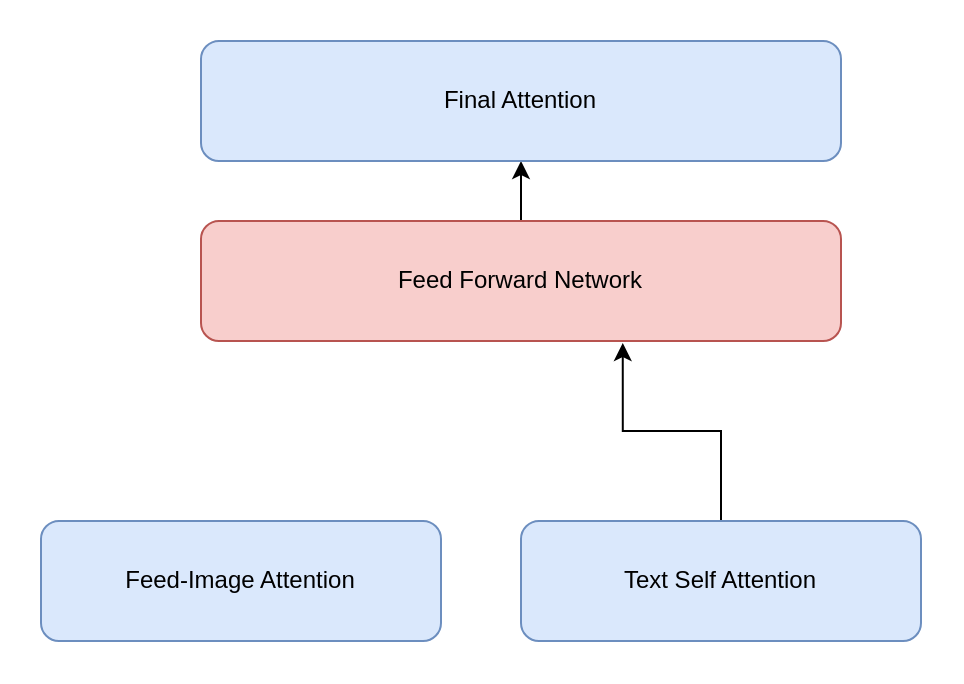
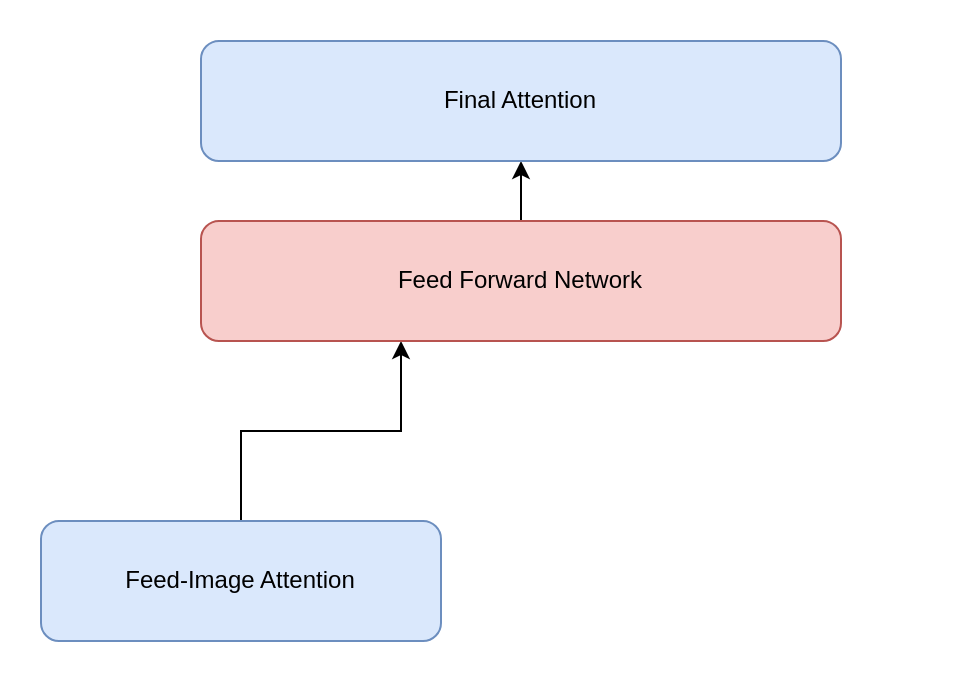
+ <mxCell id="2" value="" style="edgeStyle=orthogonalEdgeStyle;rounded=0;orthogonalLoop=1;jettySize=auto;html=1;" edge="1" parent="1" source="3" target="7"><mxGeometry relative="1" as="geometry"><Array as="points"><mxPoint x="120" y="215" /><mxPoint x="200" y="215" /></Array></mxGeometry></mxCell>
- <mxCell id="4" value="" style="edgeStyle=orthogonalEdgeStyle;rounded=0;orthogonalLoop=1;jettySize=auto;html=1;entryX=0.659;entryY=1.017;entryDx=0;entryDy=0;entryPerimeter=0;" edge="1" parent="1" source="5" target="7"><mxGeometry relative="1" as="geometry" /></mxCell>
- <mxCell id="5" value="Text Self Attention" style="rounded=1;whiteSpace=wrap;html=1;fillColor=#dae8fc;strokeColor=#6c8ebf;" vertex="1" parent="1"><mxGeometry x="260" y="260" width="200" height="60" as="geometry" /></mxCell>
